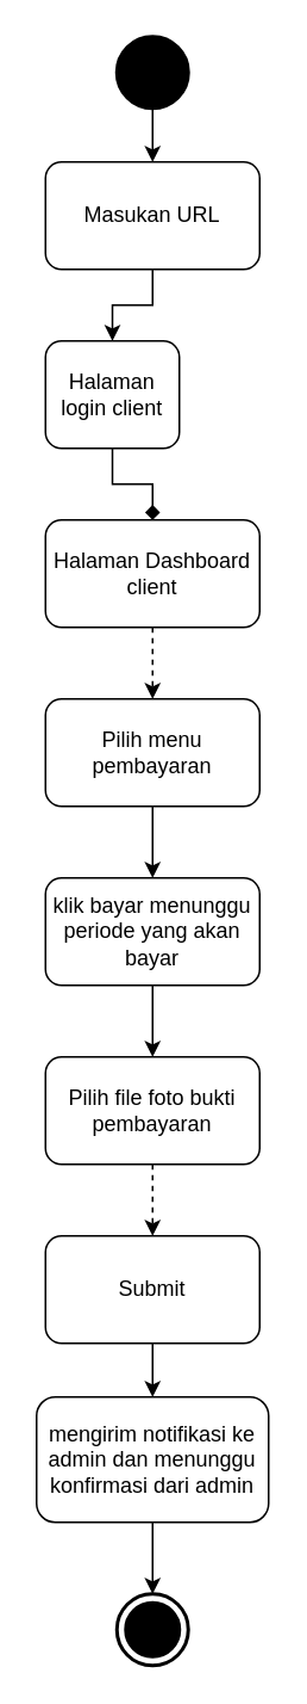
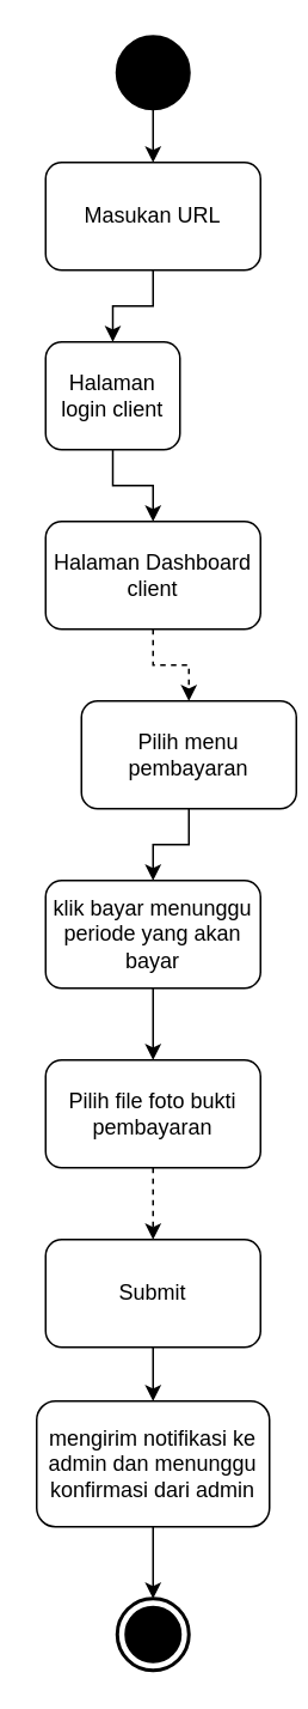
- <mxCell id="6" value="" style="edgeStyle=orthogonalEdgeStyle;rounded=0;orthogonalLoop=1;jettySize=auto;html=1;endArrow=diamond;" edge="1" parent="1" source="7" target="9"><mxGeometry relative="1" as="geometry" /></mxCell>
+ <mxCell id="6" value="" style="edgeStyle=orthogonalEdgeStyle;rounded=0;orthogonalLoop=1;jettySize=auto;html=1;" edge="1" parent="1" source="7" target="9"><mxGeometry relative="1" as="geometry" /></mxCell>
- <mxCell id="11" value="Pilih menu pembayaran" style="shape=rect;html=1;rounded=1;whiteSpace=wrap;align=center;" vertex="1" parent="1"><mxGeometry x="25" y="390" width="120" height="60" as="geometry" /></mxCell>
+ <mxCell id="11" value="Pilih menu pembayaran" style="shape=rect;html=1;rounded=1;whiteSpace=wrap;align=center;" vertex="1" parent="1"><mxGeometry x="45" y="390" width="120" height="60" as="geometry" /></mxCell>
